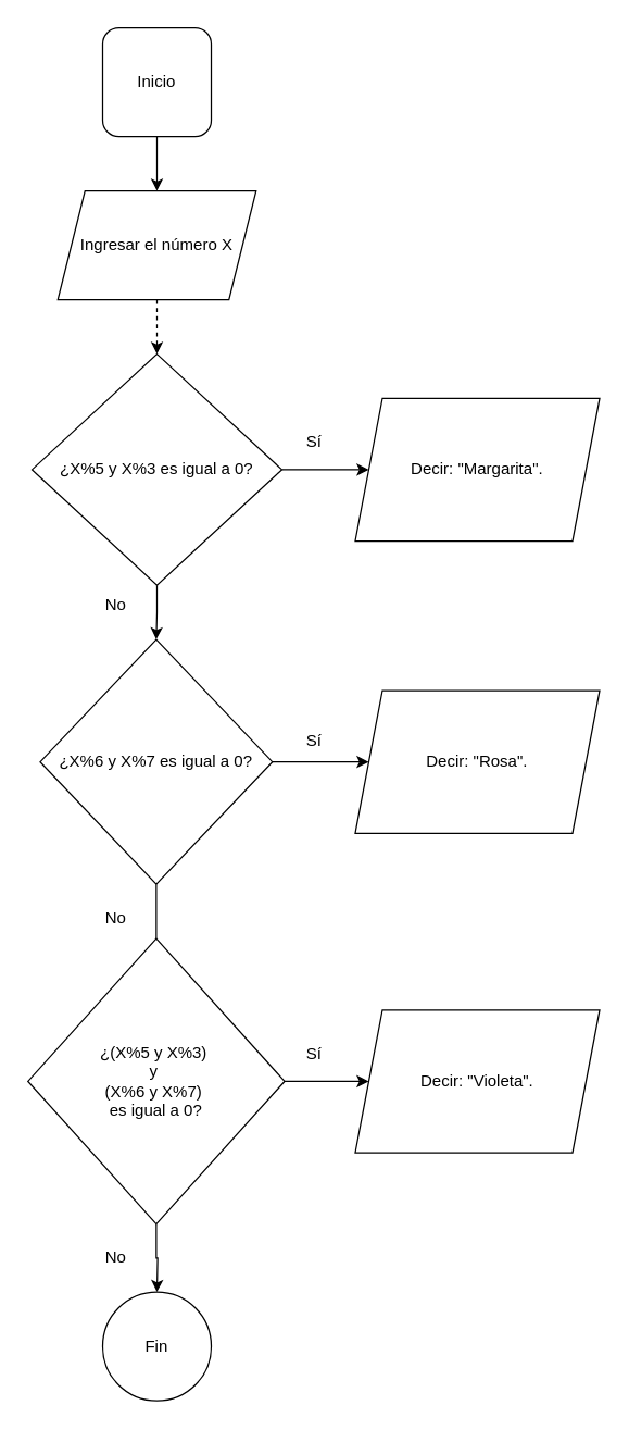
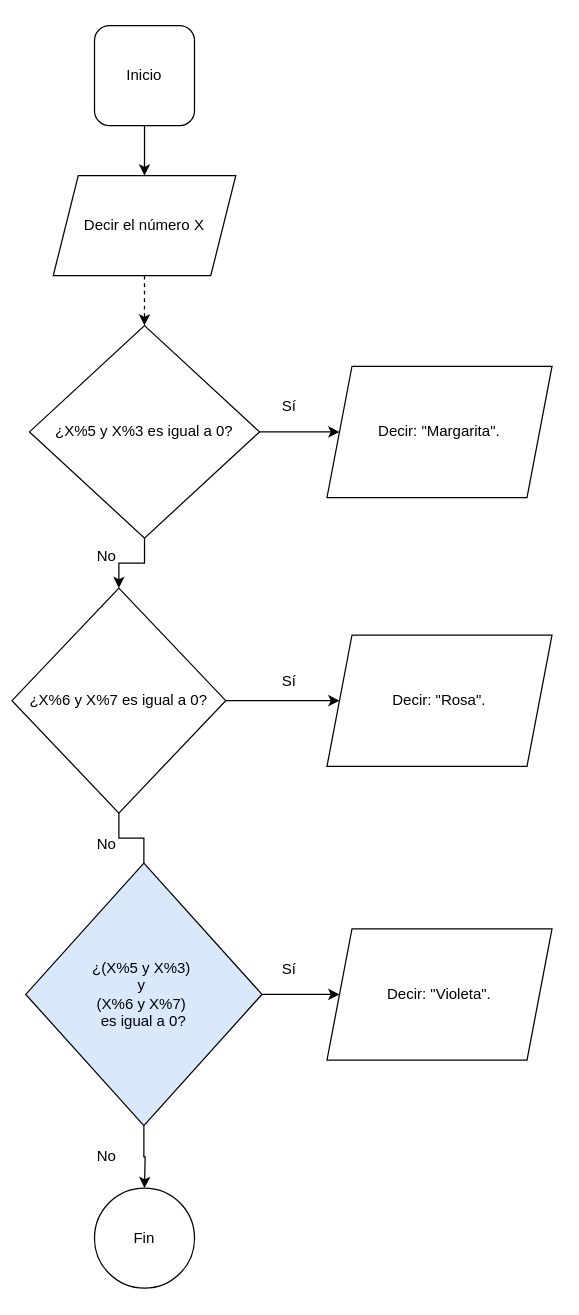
- <mxCell id="5" value="Ingresar el número X" style="shape=parallelogram;perimeter=parallelogramPerimeter;whiteSpace=wrap;html=1;fixedSize=1;" vertex="1" parent="1"><mxGeometry x="42" y="140" width="146" height="80" as="geometry" /></mxCell>
+ <mxCell id="5" value="Decir el número X" style="shape=parallelogram;perimeter=parallelogramPerimeter;whiteSpace=wrap;html=1;fixedSize=1;" vertex="1" parent="1"><mxGeometry x="42" y="140" width="146" height="80" as="geometry" /></mxCell>
- <mxCell id="12" value="¿X%6 y X%7 es igual a 0?" style="rhombus;whiteSpace=wrap;html=1;" vertex="1" parent="1"><mxGeometry x="29" y="470" width="171" height="180" as="geometry" /></mxCell>
+ <mxCell id="12" value="¿X%6 y X%7 es igual a 0?" style="rhombus;whiteSpace=wrap;html=1;" vertex="1" parent="1"><mxGeometry x="9" y="470" width="171" height="180" as="geometry" /></mxCell>
- <mxCell id="17" value="¿(X%5 y X%3)&amp;nbsp;&lt;div&gt;y&amp;nbsp;&lt;div&gt;&lt;span style=&quot;background-color: transparent; color: light-dark(rgb(0, 0, 0), rgb(255, 255, 255));&quot;&gt;(X%6 y X%7)&amp;nbsp;&lt;/span&gt;&lt;/div&gt;&lt;div&gt;&lt;span style=&quot;background-color: transparent; color: light-dark(rgb(0, 0, 0), rgb(255, 255, 255));&quot;&gt;es igual a 0?&lt;/span&gt;&lt;/div&gt;&lt;/div&gt;" style="rhombus;whiteSpace=wrap;html=1;" vertex="1" parent="1"><mxGeometry x="20" y="690" width="189" height="210" as="geometry" /></mxCell>
+ <mxCell id="17" value="¿(X%5 y X%3)&amp;nbsp;&lt;div&gt;y&amp;nbsp;&lt;div&gt;&lt;span style=&quot;background-color: transparent; color: light-dark(rgb(0, 0, 0), rgb(255, 255, 255));&quot;&gt;(X%6 y X%7)&amp;nbsp;&lt;/span&gt;&lt;/div&gt;&lt;div&gt;&lt;span style=&quot;background-color: transparent; color: light-dark(rgb(0, 0, 0), rgb(255, 255, 255));&quot;&gt;es igual a 0?&lt;/span&gt;&lt;/div&gt;&lt;/div&gt;" style="rhombus;whiteSpace=wrap;html=1;fillColor=#dae8fc;" vertex="1" parent="1"><mxGeometry x="20" y="690" width="189" height="210" as="geometry" /></mxCell>
